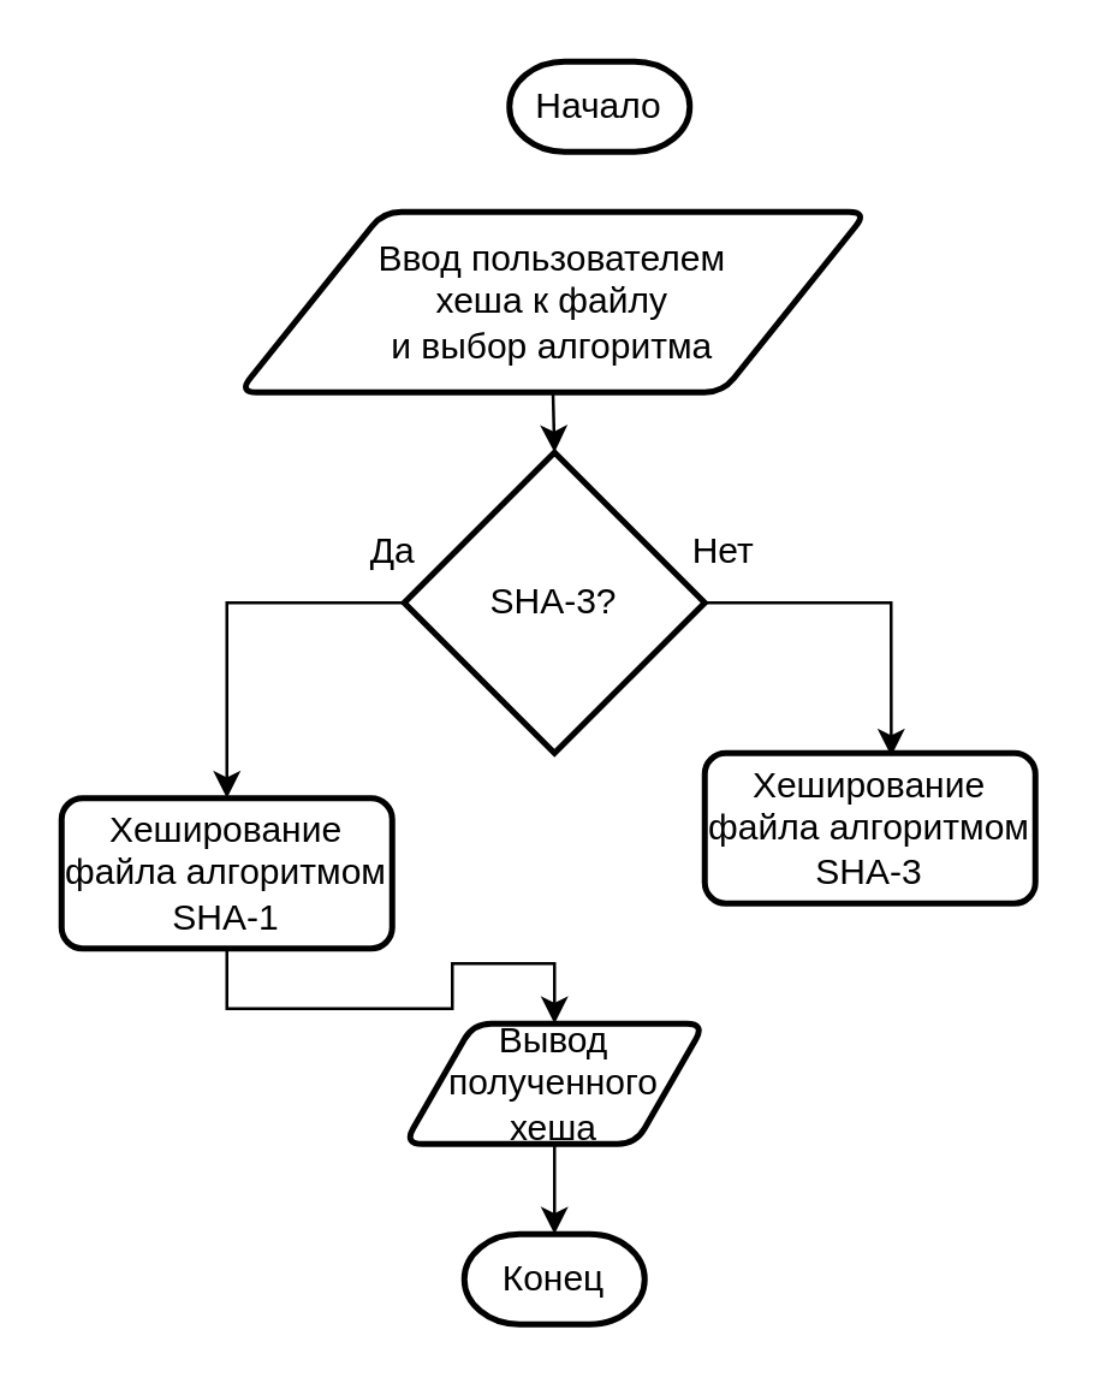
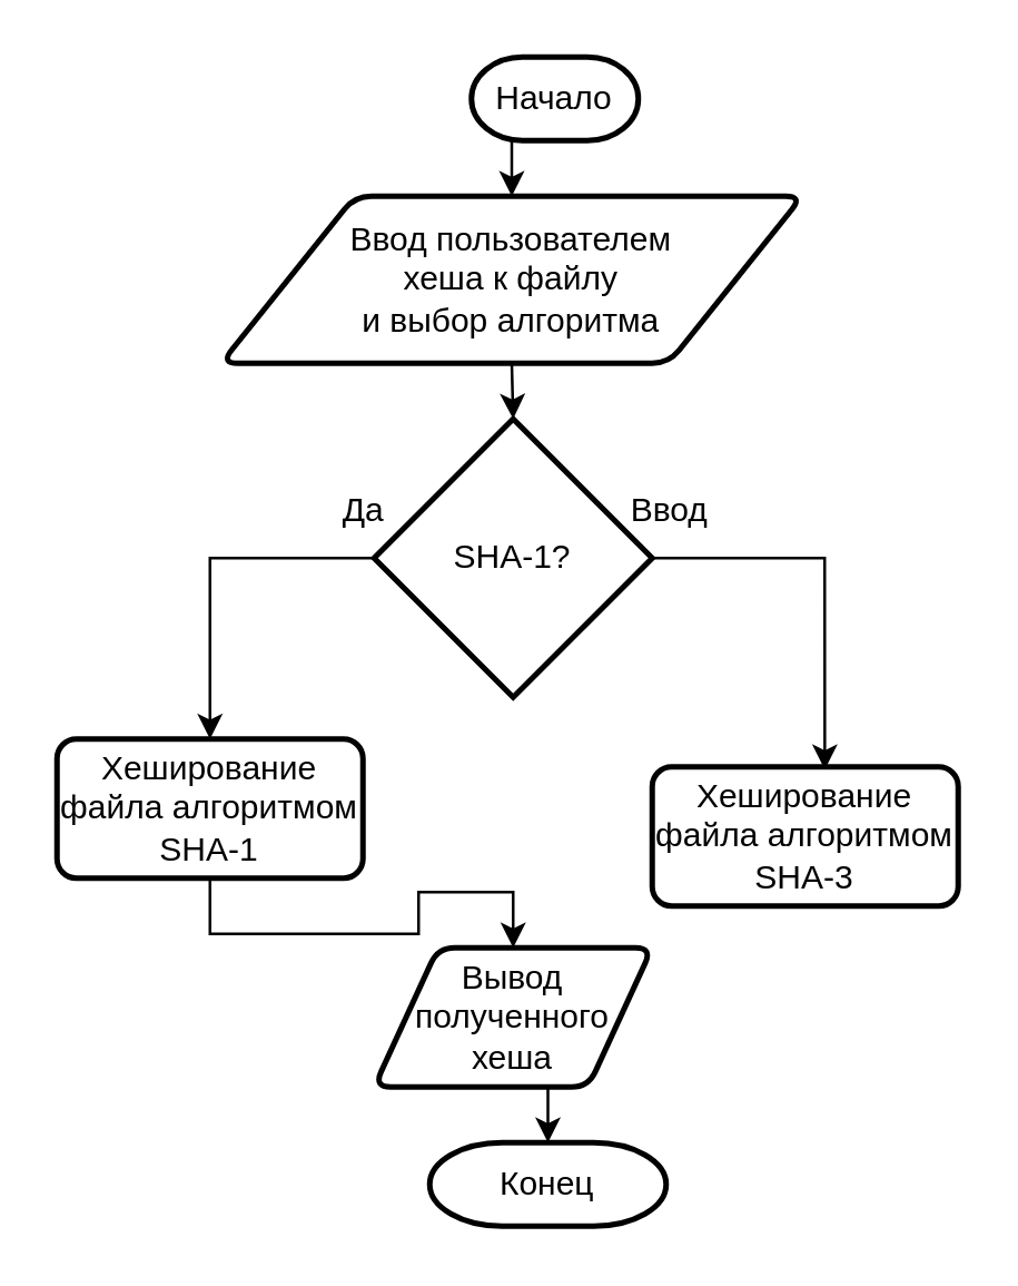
+ <mxCell id="2" style="edgeStyle=orthogonalEdgeStyle;rounded=0;orthogonalLoop=1;jettySize=auto;html=1;exitX=0.5;exitY=1;exitDx=0;exitDy=0;exitPerimeter=0;entryX=0.5;entryY=0;entryDx=0;entryDy=0;" edge="1" parent="1" source="3" target="4"><mxGeometry relative="1" as="geometry" /></mxCell>
- <mxCell id="13" value="Нет" style="text;html=1;align=center;verticalAlign=middle;resizable=0;points=[];autosize=1;strokeColor=none;fillColor=none;" vertex="1" parent="1"><mxGeometry x="220" y="168" width="40" height="30" as="geometry" /></mxCell>
+ <mxCell id="13" value="Ввод" style="text;html=1;align=center;verticalAlign=middle;resizable=0;points=[];autosize=1;strokeColor=none;fillColor=none;" vertex="1" parent="1"><mxGeometry x="220" y="168" width="40" height="30" as="geometry" /></mxCell>
- <mxCell id="6" value="SHA-3?" style="strokeWidth=2;html=1;shape=mxgraph.flowchart.decision;whiteSpace=wrap;" vertex="1" parent="1"><mxGeometry x="134" y="150" width="100" height="100" as="geometry" /></mxCell>
+ <mxCell id="6" value="SHA-1?" style="strokeWidth=2;html=1;shape=mxgraph.flowchart.decision;whiteSpace=wrap;" vertex="1" parent="1"><mxGeometry x="134" y="150" width="100" height="100" as="geometry" /></mxCell>
- <mxCell id="10" value="Хеширование файла алгоритмом SHA-3" style="rounded=1;whiteSpace=wrap;html=1;absoluteArcSize=1;arcSize=14;strokeWidth=2;" vertex="1" parent="1"><mxGeometry x="234" y="250" width="110" height="50" as="geometry" /></mxCell>
+ <mxCell id="10" value="Хеширование файла алгоритмом SHA-3" style="rounded=1;whiteSpace=wrap;html=1;absoluteArcSize=1;arcSize=14;strokeWidth=2;" vertex="1" parent="1"><mxGeometry x="234" y="275" width="110" height="50" as="geometry" /></mxCell>
- <mxCell id="14" value="Вывод полученного хеша" style="shape=parallelogram;html=1;strokeWidth=2;perimeter=parallelogramPerimeter;whiteSpace=wrap;rounded=1;arcSize=12;size=0.23;" vertex="1" parent="1"><mxGeometry x="134" y="340" width="100" height="40" as="geometry" /></mxCell>
+ <mxCell id="14" value="Вывод полученного хеша" style="shape=parallelogram;html=1;strokeWidth=2;perimeter=parallelogramPerimeter;whiteSpace=wrap;rounded=1;arcSize=12;size=0.23;" vertex="1" parent="1"><mxGeometry x="134" y="340" width="100" height="50" as="geometry" /></mxCell>
- <mxCell id="15" value="Конец" style="strokeWidth=2;html=1;shape=mxgraph.flowchart.terminator;whiteSpace=wrap;" vertex="1" parent="1"><mxGeometry x="154" y="410" width="60" height="30" as="geometry" /></mxCell>
+ <mxCell id="15" value="Конец" style="strokeWidth=2;html=1;shape=mxgraph.flowchart.terminator;whiteSpace=wrap;" vertex="1" parent="1"><mxGeometry x="154" y="410" width="85" height="30" as="geometry" /></mxCell>
